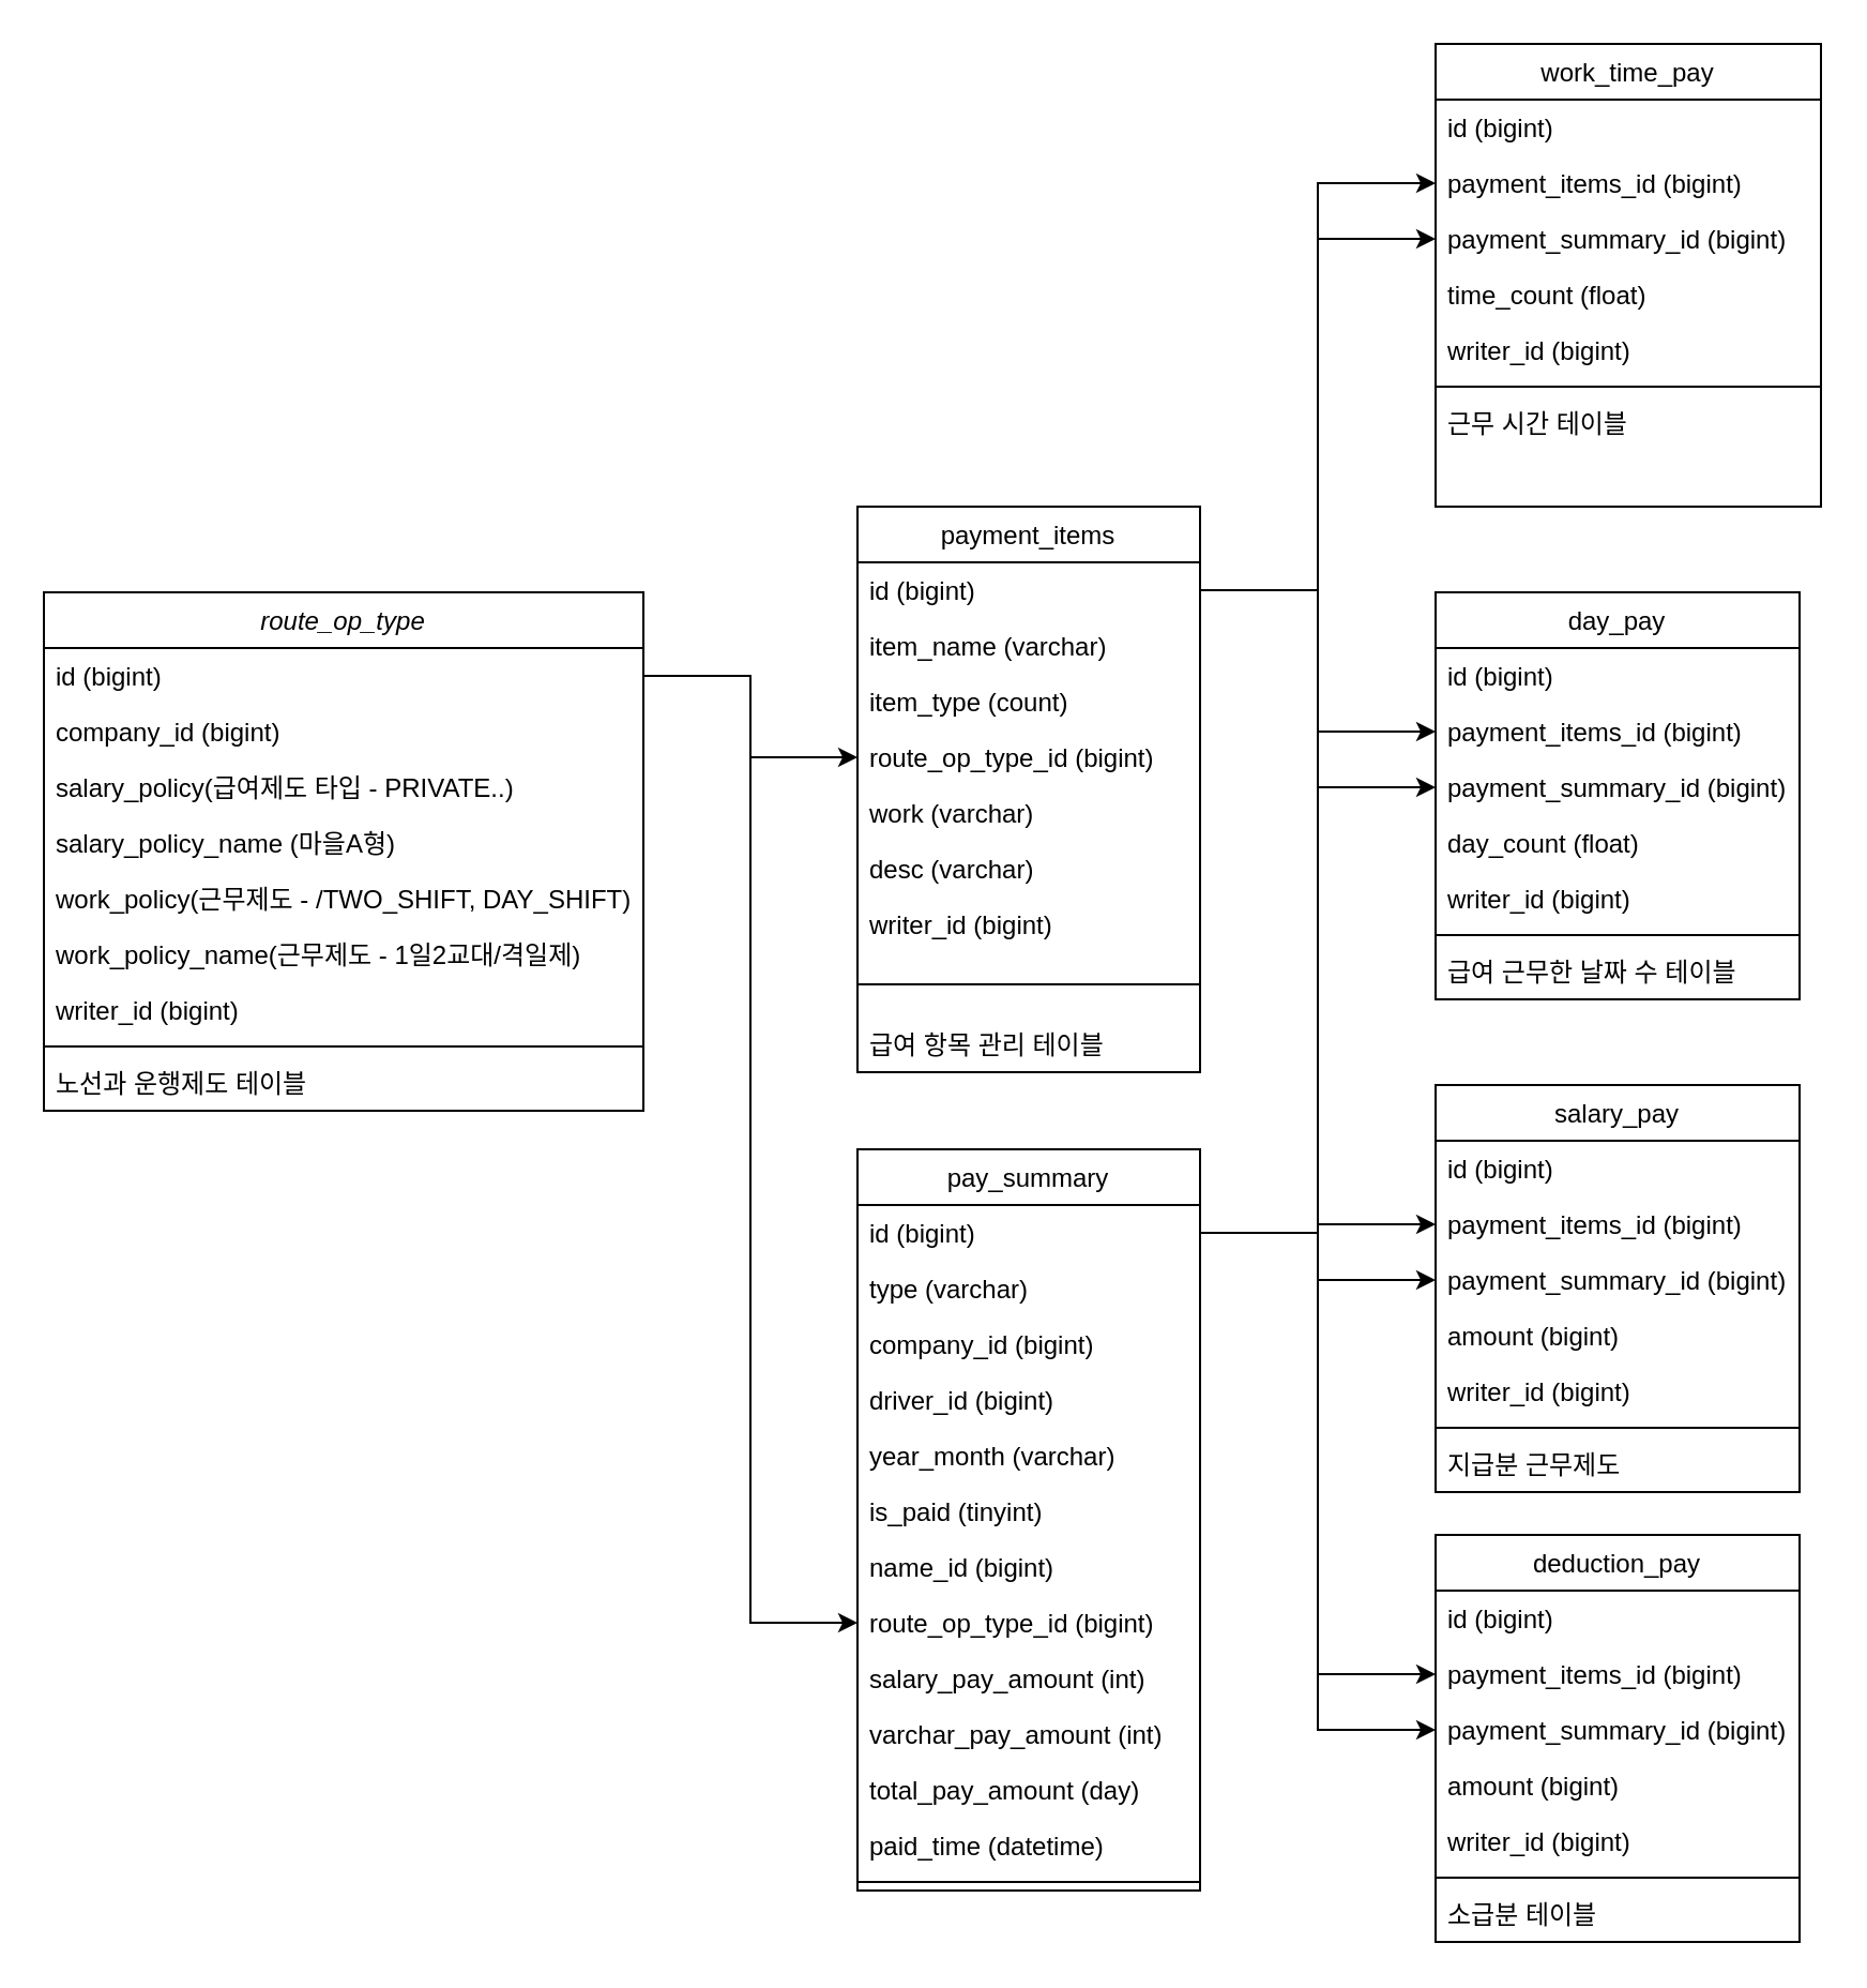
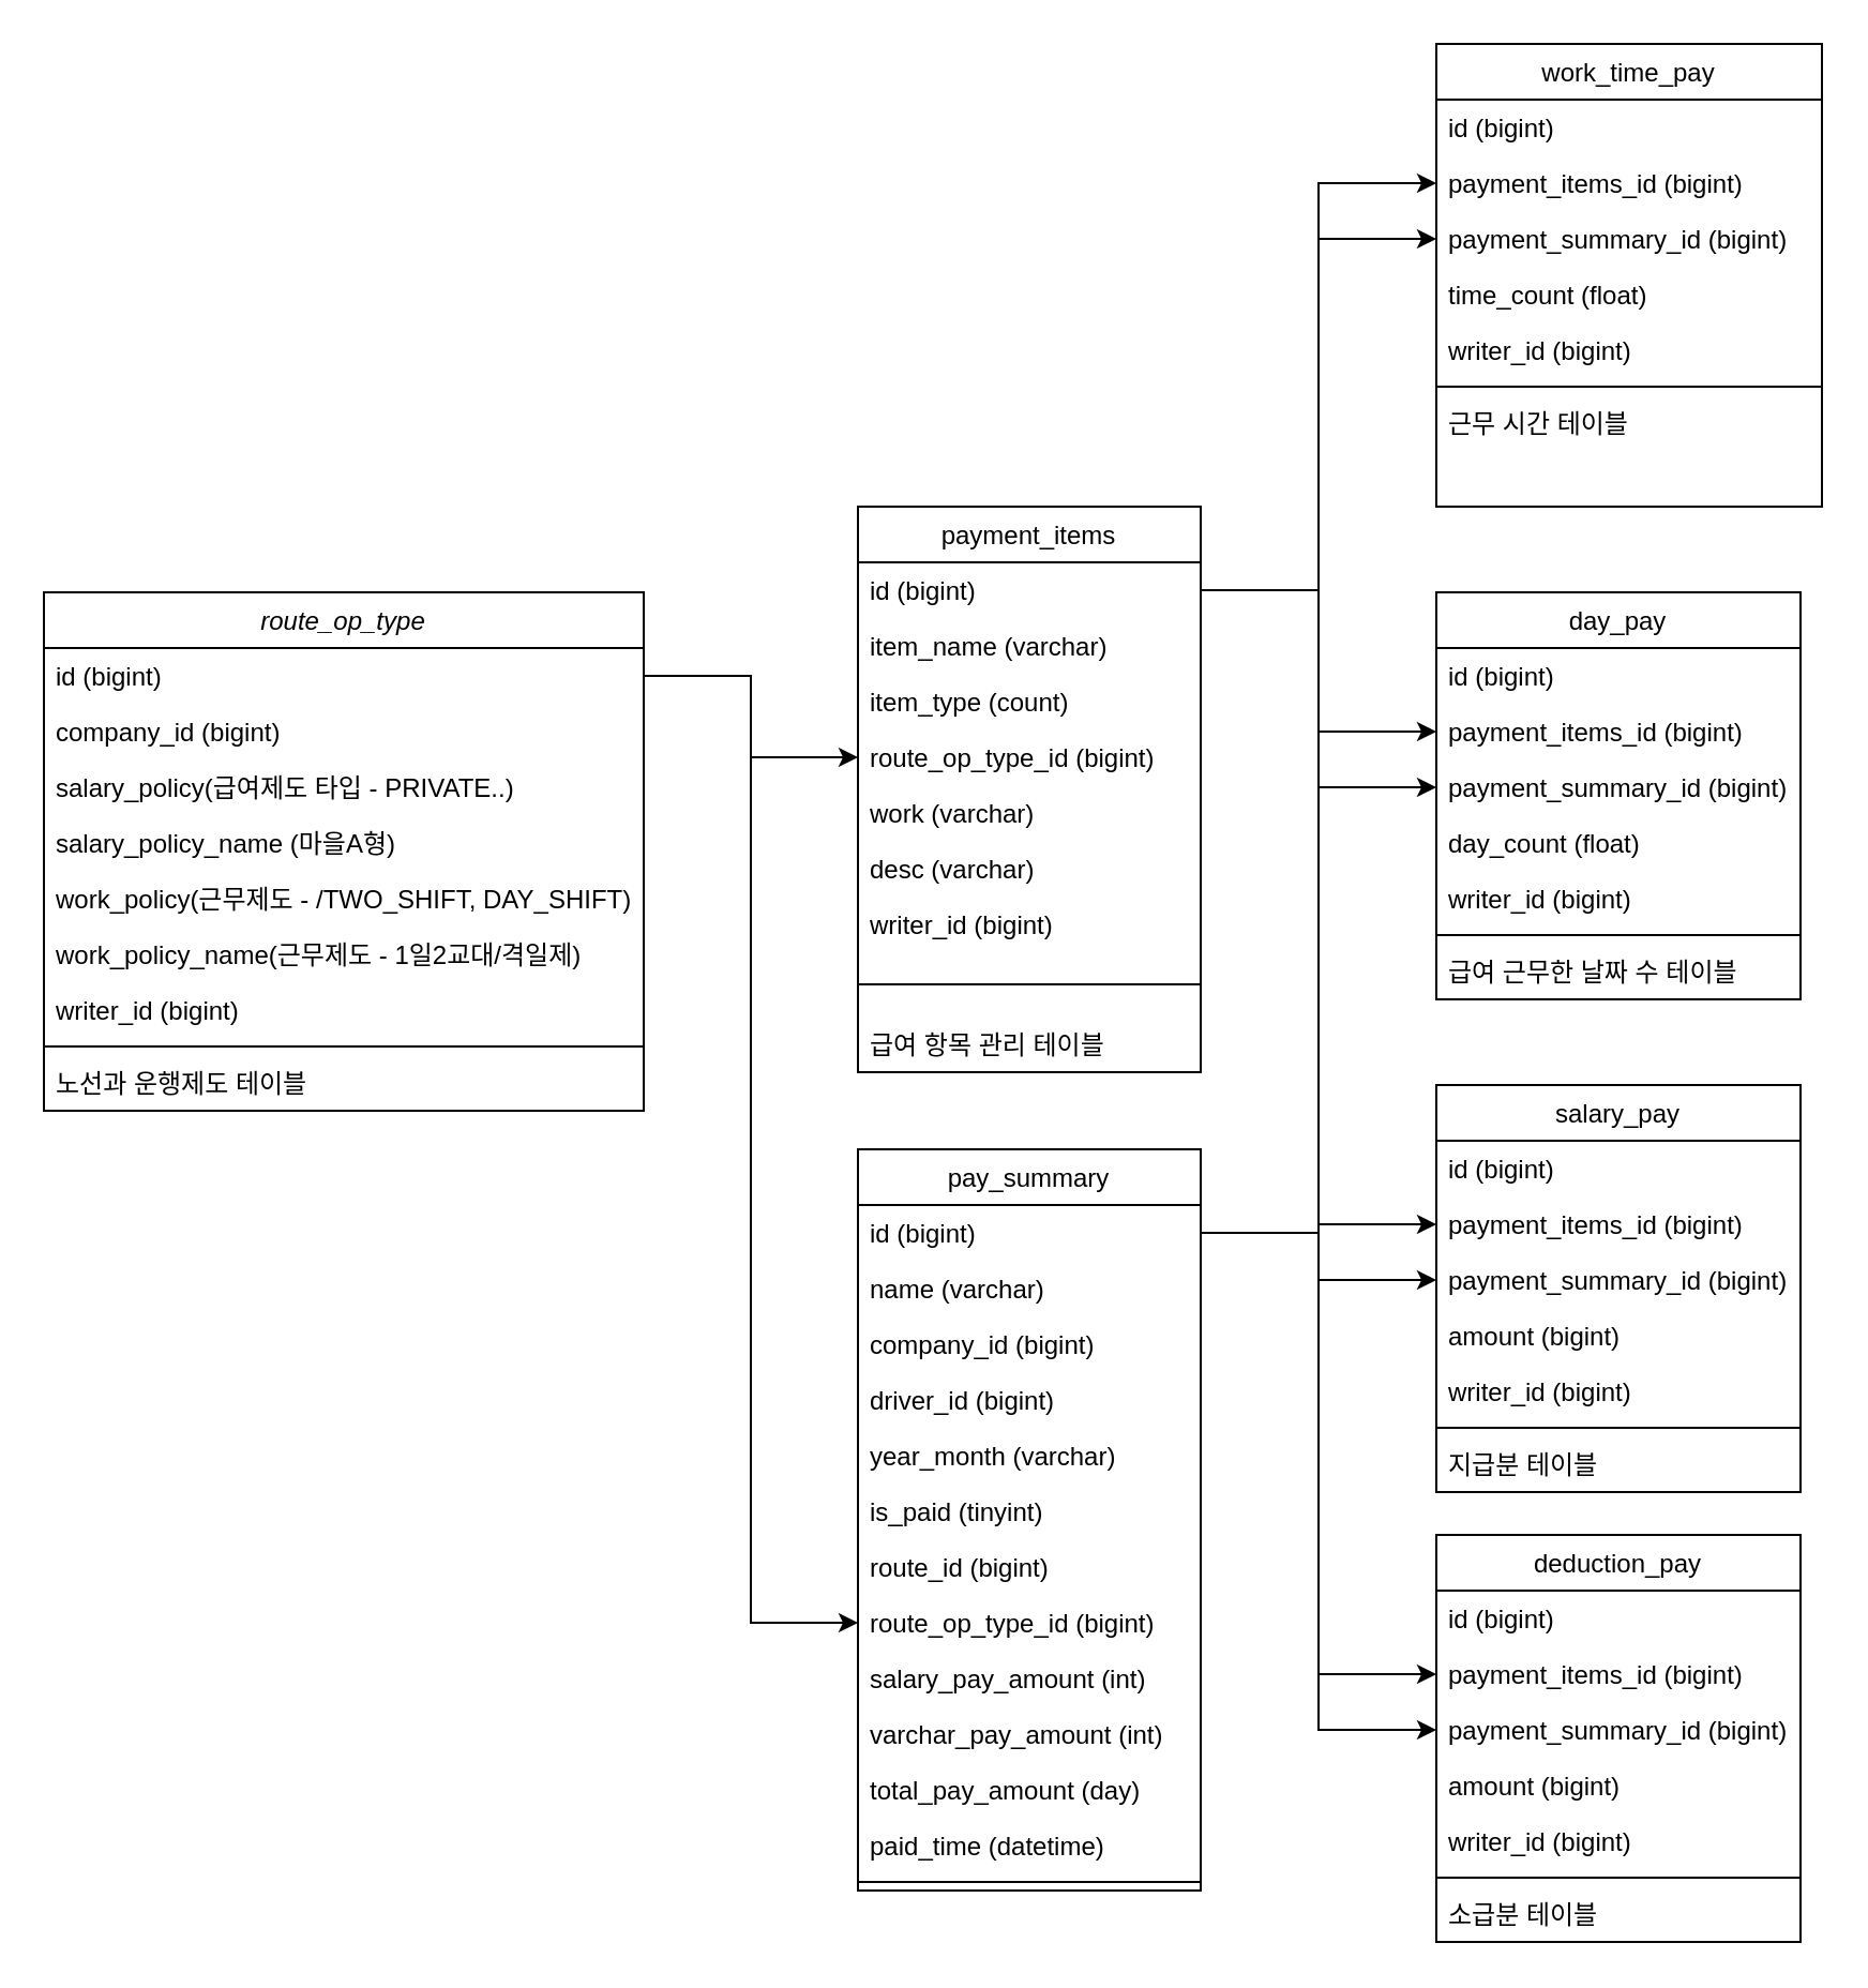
- <mxCell id="40" value="type (varchar)" style="text;align=left;verticalAlign=top;spacingLeft=4;spacingRight=4;overflow=hidden;rotatable=0;points=[[0,0.5],[1,0.5]];portConstraint=eastwest;" parent="38" vertex="1"><mxGeometry y="52" width="160" height="26" as="geometry" /></mxCell>
+ <mxCell id="40" value="name (varchar)" style="text;align=left;verticalAlign=top;spacingLeft=4;spacingRight=4;overflow=hidden;rotatable=0;points=[[0,0.5],[1,0.5]];portConstraint=eastwest;" parent="38" vertex="1"><mxGeometry y="52" width="160" height="26" as="geometry" /></mxCell>
- <mxCell id="59" value="지급분 근무제도" style="text;align=left;verticalAlign=top;spacingLeft=4;spacingRight=4;overflow=hidden;rotatable=0;points=[[0,0.5],[1,0.5]];portConstraint=eastwest;" parent="52" vertex="1"><mxGeometry y="164" width="170" height="26" as="geometry" /></mxCell>
+ <mxCell id="59" value="지급분 테이블" style="text;align=left;verticalAlign=top;spacingLeft=4;spacingRight=4;overflow=hidden;rotatable=0;points=[[0,0.5],[1,0.5]];portConstraint=eastwest;" parent="52" vertex="1"><mxGeometry y="164" width="170" height="26" as="geometry" /></mxCell>
- <mxCell id="45" value="name_id (bigint)" style="text;align=left;verticalAlign=top;spacingLeft=4;spacingRight=4;overflow=hidden;rotatable=0;points=[[0,0.5],[1,0.5]];portConstraint=eastwest;" parent="38" vertex="1"><mxGeometry y="182" width="160" height="26" as="geometry" /></mxCell>
+ <mxCell id="45" value="route_id (bigint)" style="text;align=left;verticalAlign=top;spacingLeft=4;spacingRight=4;overflow=hidden;rotatable=0;points=[[0,0.5],[1,0.5]];portConstraint=eastwest;" parent="38" vertex="1"><mxGeometry y="182" width="160" height="26" as="geometry" /></mxCell>
